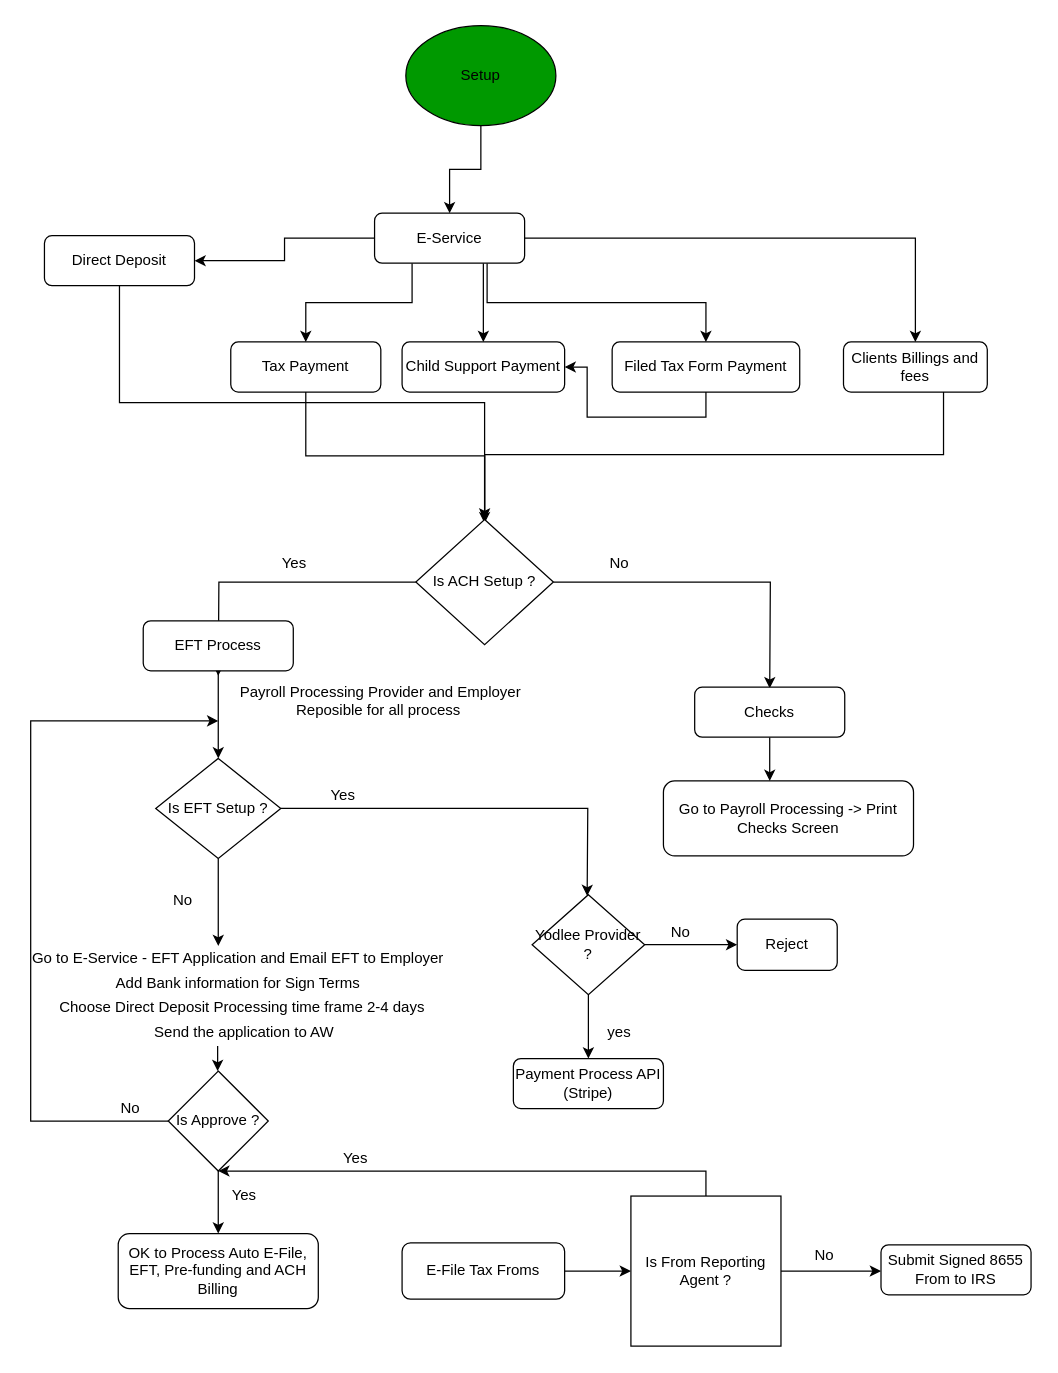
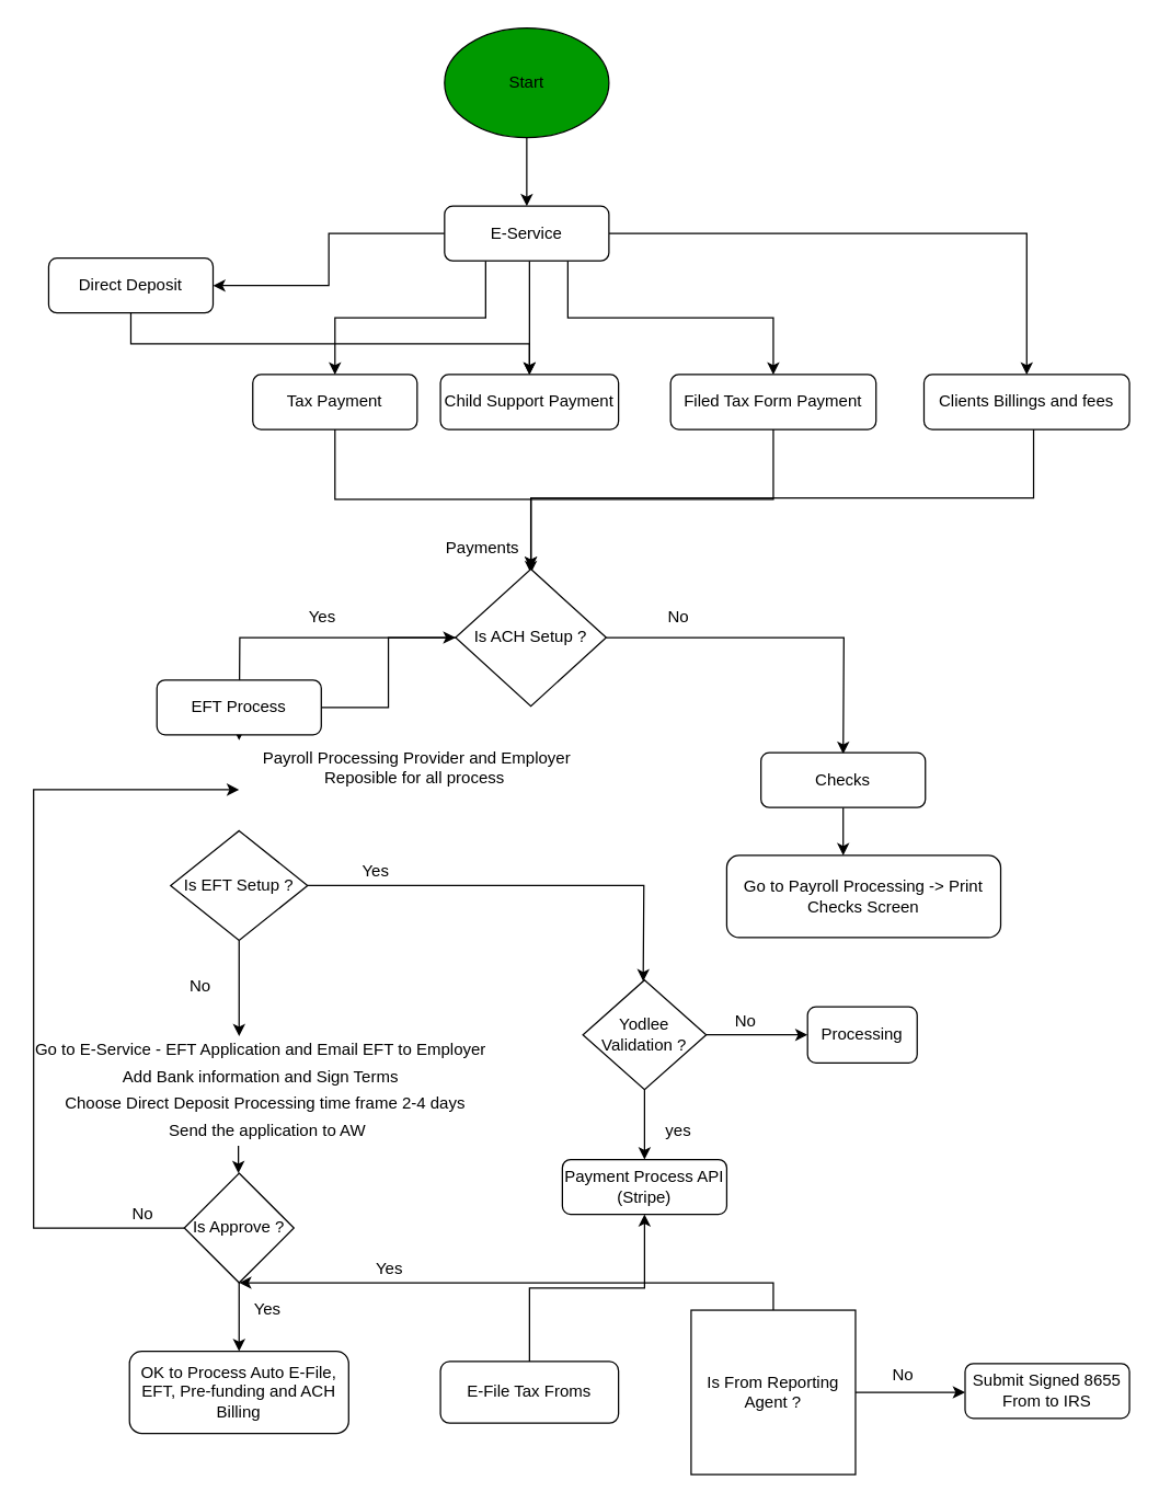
- <mxCell id="3" value="Setup" style="ellipse;whiteSpace=wrap;html=1;fillColor=#009900;" vertex="1" parent="1"><mxGeometry x="324" y="20" width="120" height="80" as="geometry" /></mxCell>
+ <mxCell id="3" value="Start" style="ellipse;whiteSpace=wrap;html=1;fillColor=#009900;" vertex="1" parent="1"><mxGeometry x="324" y="20" width="120" height="80" as="geometry" /></mxCell>
- <mxCell id="9" value="E-Service" style="rounded=1;whiteSpace=wrap;html=1;" vertex="1" parent="1"><mxGeometry x="299" y="170" width="120" height="40" as="geometry" /></mxCell>
+ <mxCell id="9" value="E-Service" style="rounded=1;whiteSpace=wrap;html=1;" vertex="1" parent="1"><mxGeometry x="324" y="150" width="120" height="40" as="geometry" /></mxCell>
- <mxCell id="18" value="Clients Billings and fees" style="rounded=1;whiteSpace=wrap;html=1;" vertex="1" parent="1"><mxGeometry x="674" y="273" width="115" height="40" as="geometry" /></mxCell>
+ <mxCell id="18" value="Clients Billings and fees" style="rounded=1;whiteSpace=wrap;html=1;" vertex="1" parent="1"><mxGeometry x="674" y="273" width="150" height="40" as="geometry" /></mxCell>
- <mxCell id="12" style="edgeStyle=orthogonalEdgeStyle;rounded=0;orthogonalLoop=1;jettySize=auto;html=1;exitX=0.5;exitY=1;exitDx=0;exitDy=0;entryX=0.5;entryY=0;entryDx=0;entryDy=0;endArrow=open;" edge="1" parent="1" source="13" target="21"><mxGeometry relative="1" as="geometry" /></mxCell>
+ <mxCell id="12" style="edgeStyle=orthogonalEdgeStyle;rounded=0;orthogonalLoop=1;jettySize=auto;html=1;exitX=0.5;exitY=1;exitDx=0;exitDy=0;entryX=0.5;entryY=0;entryDx=0;entryDy=0;" edge="1" parent="1" source="13" target="21"><mxGeometry relative="1" as="geometry" /></mxCell>
- <mxCell id="10" style="edgeStyle=orthogonalEdgeStyle;rounded=0;orthogonalLoop=1;jettySize=auto;html=1;exitX=0.5;exitY=1;exitDx=0;exitDy=0;" edge="1" parent="1" source="11" target="21"><mxGeometry relative="1" as="geometry" /></mxCell>
+ <mxCell id="10" style="edgeStyle=orthogonalEdgeStyle;rounded=0;orthogonalLoop=1;jettySize=auto;html=1;exitX=0.5;exitY=1;exitDx=0;exitDy=0;" edge="1" parent="1" source="11" target="14"><mxGeometry relative="1" as="geometry" /></mxCell>
- <mxCell id="15" style="edgeStyle=orthogonalEdgeStyle;rounded=0;orthogonalLoop=1;jettySize=auto;html=1;exitX=0.5;exitY=1;exitDx=0;exitDy=0;" edge="1" parent="1" source="16" target="14"><mxGeometry relative="1" as="geometry" /></mxCell>
+ <mxCell id="15" style="edgeStyle=orthogonalEdgeStyle;rounded=0;orthogonalLoop=1;jettySize=auto;html=1;exitX=0.5;exitY=1;exitDx=0;exitDy=0;entryX=0.5;entryY=0;entryDx=0;entryDy=0;" edge="1" parent="1" source="16" target="21"><mxGeometry relative="1" as="geometry" /></mxCell>
+ <mxCell id="49" value="Payments" style="text;html=1;strokeColor=none;fillColor=none;align=center;verticalAlign=middle;whiteSpace=wrap;rounded=0;" vertex="1" parent="1"><mxGeometry x="332" y="390" width="40" height="20" as="geometry" /></mxCell>
- <mxCell id="22" style="edgeStyle=orthogonalEdgeStyle;rounded=0;orthogonalLoop=1;jettySize=auto;html=1;entryX=0.5;entryY=0;entryDx=0;entryDy=0;" edge="1" parent="1" source="23" target="30"><mxGeometry relative="1" as="geometry" /></mxCell>
+ <mxCell id="22" style="edgeStyle=orthogonalEdgeStyle;rounded=0;orthogonalLoop=1;jettySize=auto;html=1;" edge="1" parent="1" source="23" target="21"><mxGeometry relative="1" as="geometry" /></mxCell>
- <mxCell id="34" value="Yodlee Provider ?" style="rhombus;whiteSpace=wrap;html=1;" vertex="1" parent="1"><mxGeometry x="425" y="715" width="90" height="80" as="geometry" /></mxCell>
+ <mxCell id="34" value="Yodlee Validation ?" style="rhombus;whiteSpace=wrap;html=1;" vertex="1" parent="1"><mxGeometry x="425" y="715" width="90" height="80" as="geometry" /></mxCell>
- <mxCell id="36" value="Reject" style="rounded=1;whiteSpace=wrap;html=1;" vertex="1" parent="1"><mxGeometry x="589" y="734.5" width="80" height="41" as="geometry" /></mxCell>
+ <mxCell id="36" value="Processing" style="rounded=1;whiteSpace=wrap;html=1;" vertex="1" parent="1"><mxGeometry x="589" y="734.5" width="80" height="41" as="geometry" /></mxCell>
- <mxCell id="39" value="Add Bank information for Sign Terms" style="text;html=1;strokeColor=none;fillColor=none;align=center;verticalAlign=middle;whiteSpace=wrap;rounded=0;" vertex="1" parent="1"><mxGeometry x="20" y="775.5" width="340" height="20" as="geometry" /></mxCell>
+ <mxCell id="39" value="Add Bank information and Sign Terms" style="text;html=1;strokeColor=none;fillColor=none;align=center;verticalAlign=middle;whiteSpace=wrap;rounded=0;" vertex="1" parent="1"><mxGeometry x="20" y="775.5" width="340" height="20" as="geometry" /></mxCell>
- <mxCell id="50" style="edgeStyle=orthogonalEdgeStyle;rounded=0;orthogonalLoop=1;jettySize=auto;html=1;entryX=0;entryY=0.5;entryDx=0;entryDy=0;" edge="1" parent="1" source="51" target="54"><mxGeometry relative="1" as="geometry" /></mxCell>
+ <mxCell id="50" style="edgeStyle=orthogonalEdgeStyle;rounded=0;orthogonalLoop=1;jettySize=auto;html=1;" edge="1" parent="1" source="51" target="35"><mxGeometry relative="1" as="geometry" /></mxCell>
